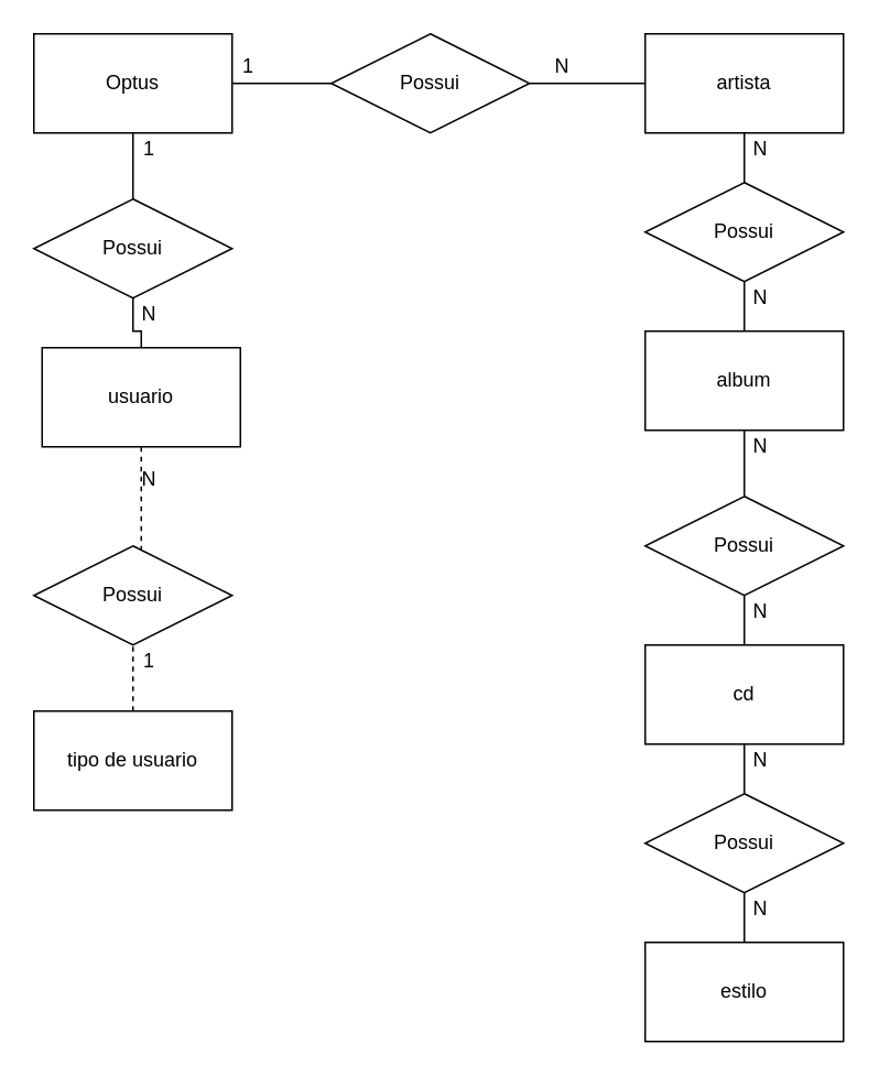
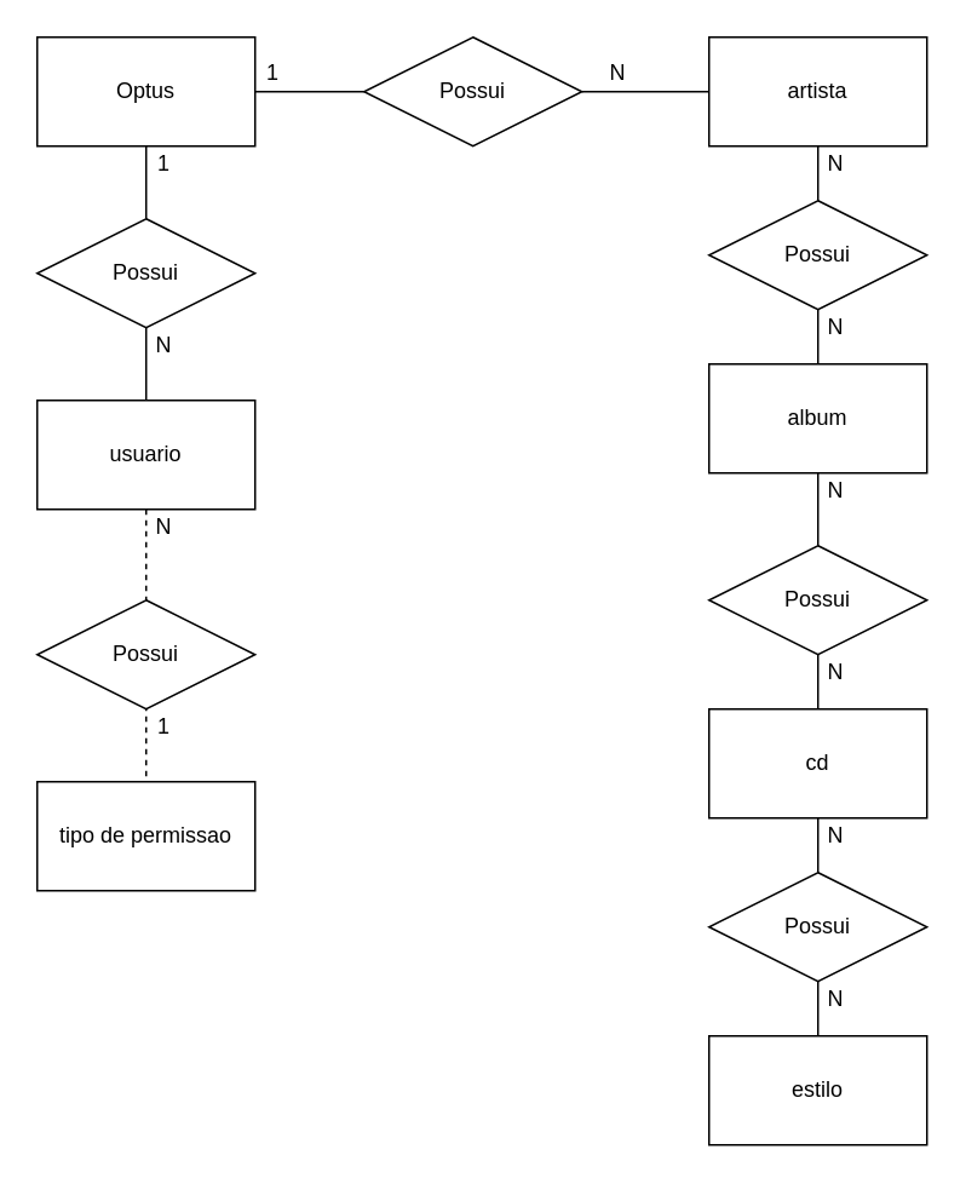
- <mxCell id="15" value="usuario" style="rounded=0;whiteSpace=wrap;html=1;" vertex="1" parent="1"><mxGeometry x="25" y="210" width="120" height="60" as="geometry" /></mxCell>
+ <mxCell id="15" value="usuario" style="rounded=0;whiteSpace=wrap;html=1;" vertex="1" parent="1"><mxGeometry x="20" y="220" width="120" height="60" as="geometry" /></mxCell>
- <mxCell id="18" value="tipo de usuario" style="rounded=0;whiteSpace=wrap;html=1;" vertex="1" parent="1"><mxGeometry x="20" y="430" width="120" height="60" as="geometry" /></mxCell>
+ <mxCell id="18" value="tipo de permissao" style="rounded=0;whiteSpace=wrap;html=1;" vertex="1" parent="1"><mxGeometry x="20" y="430" width="120" height="60" as="geometry" /></mxCell>
